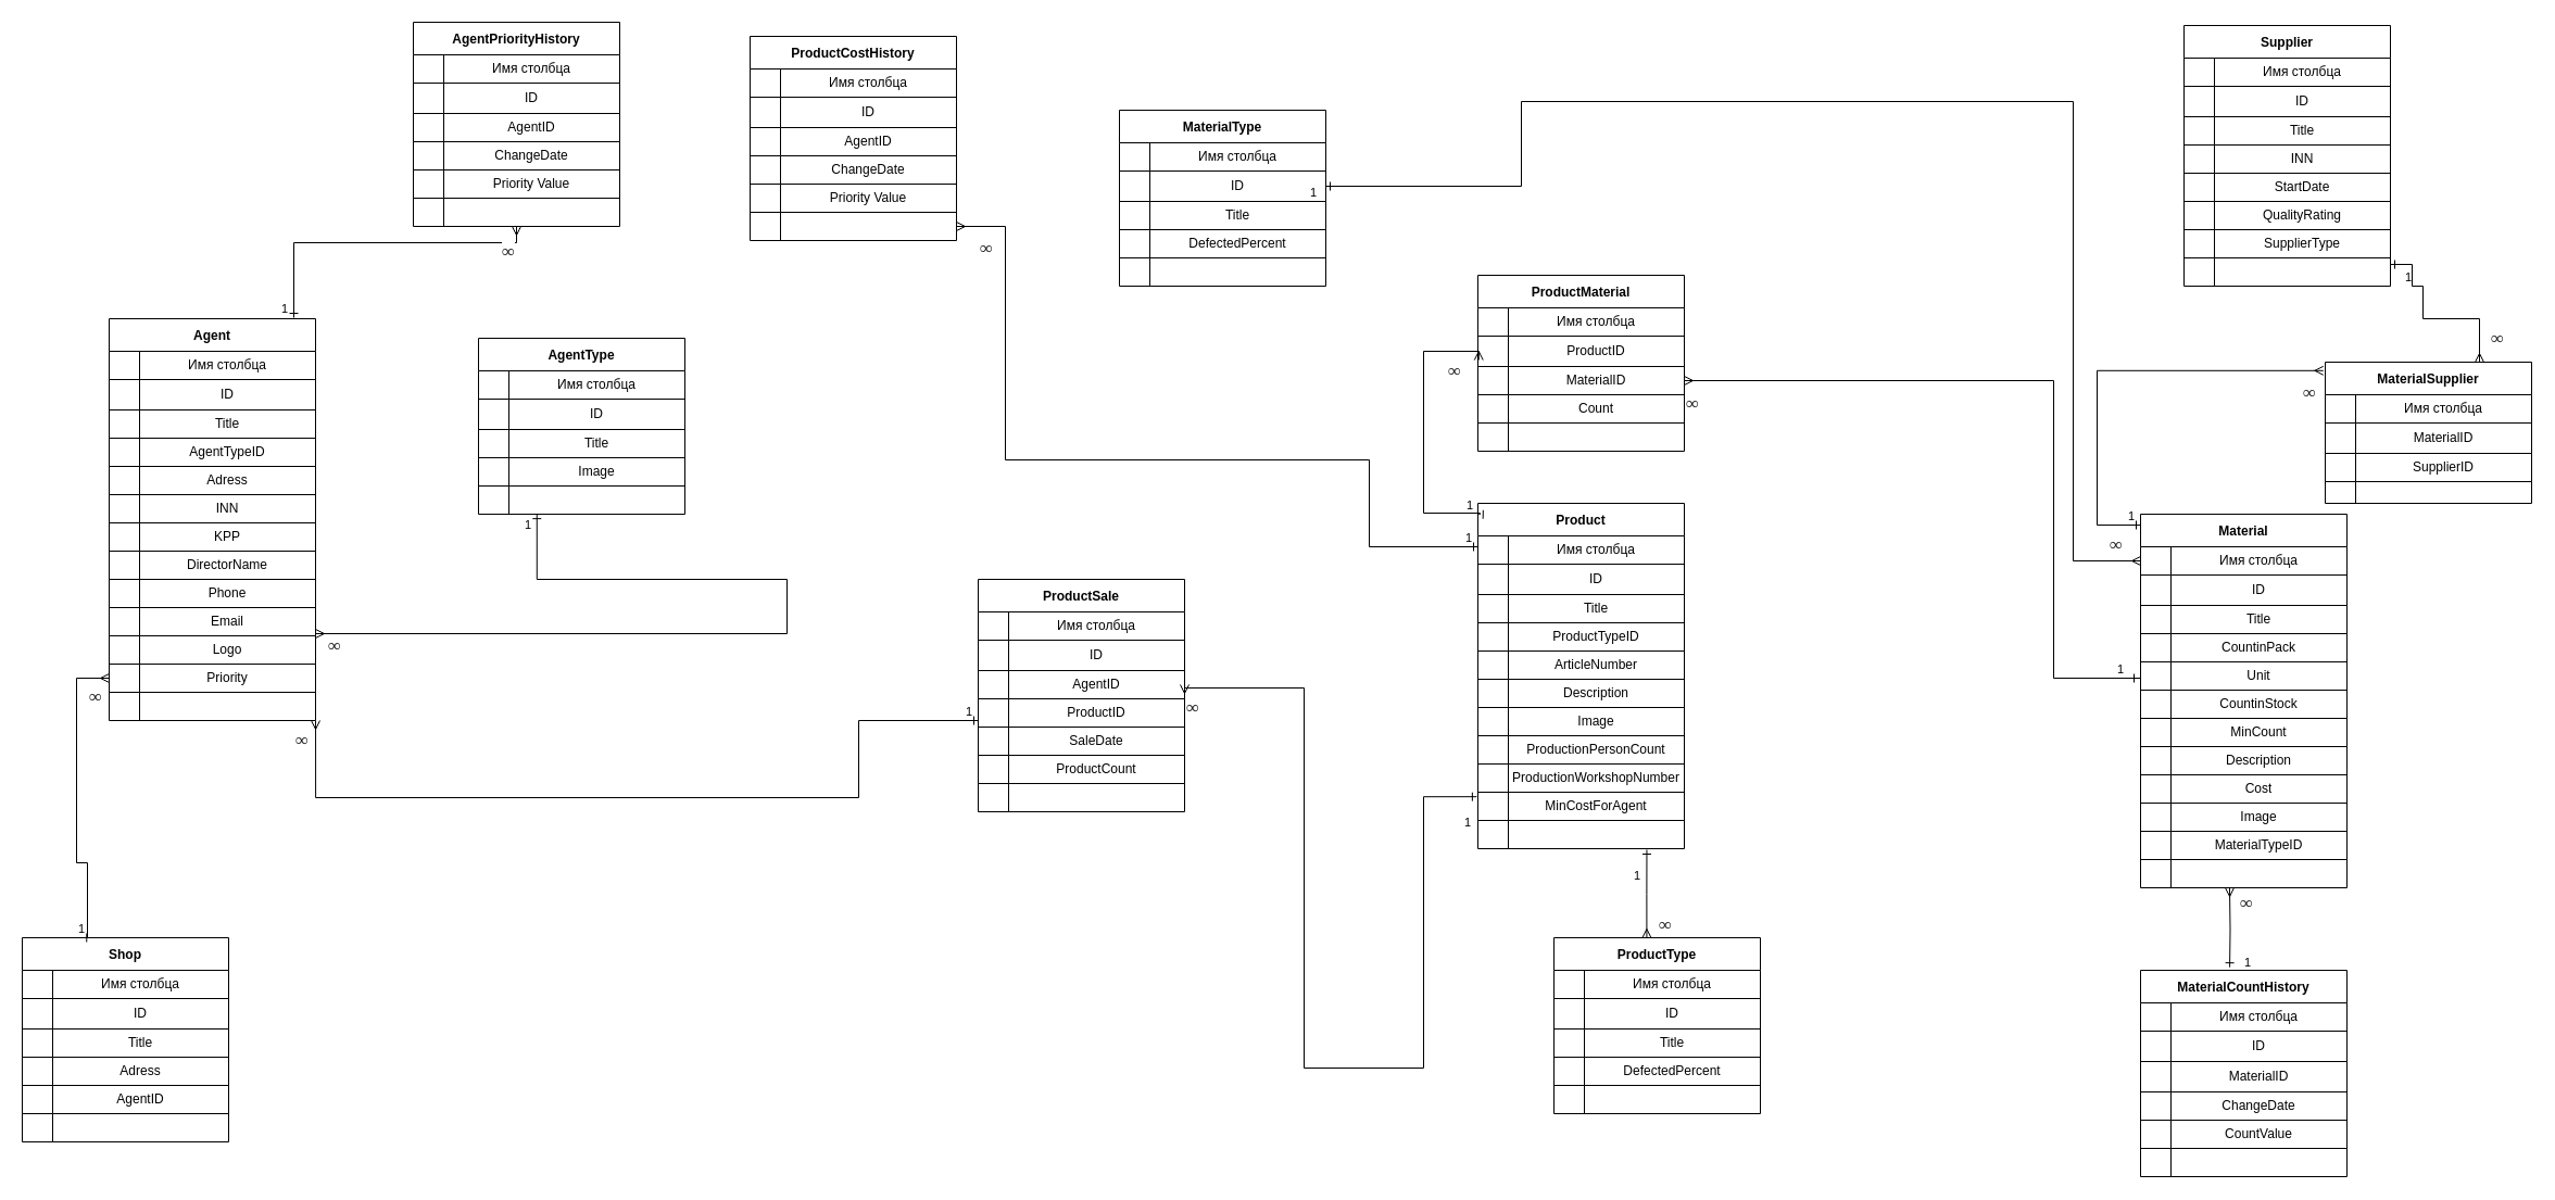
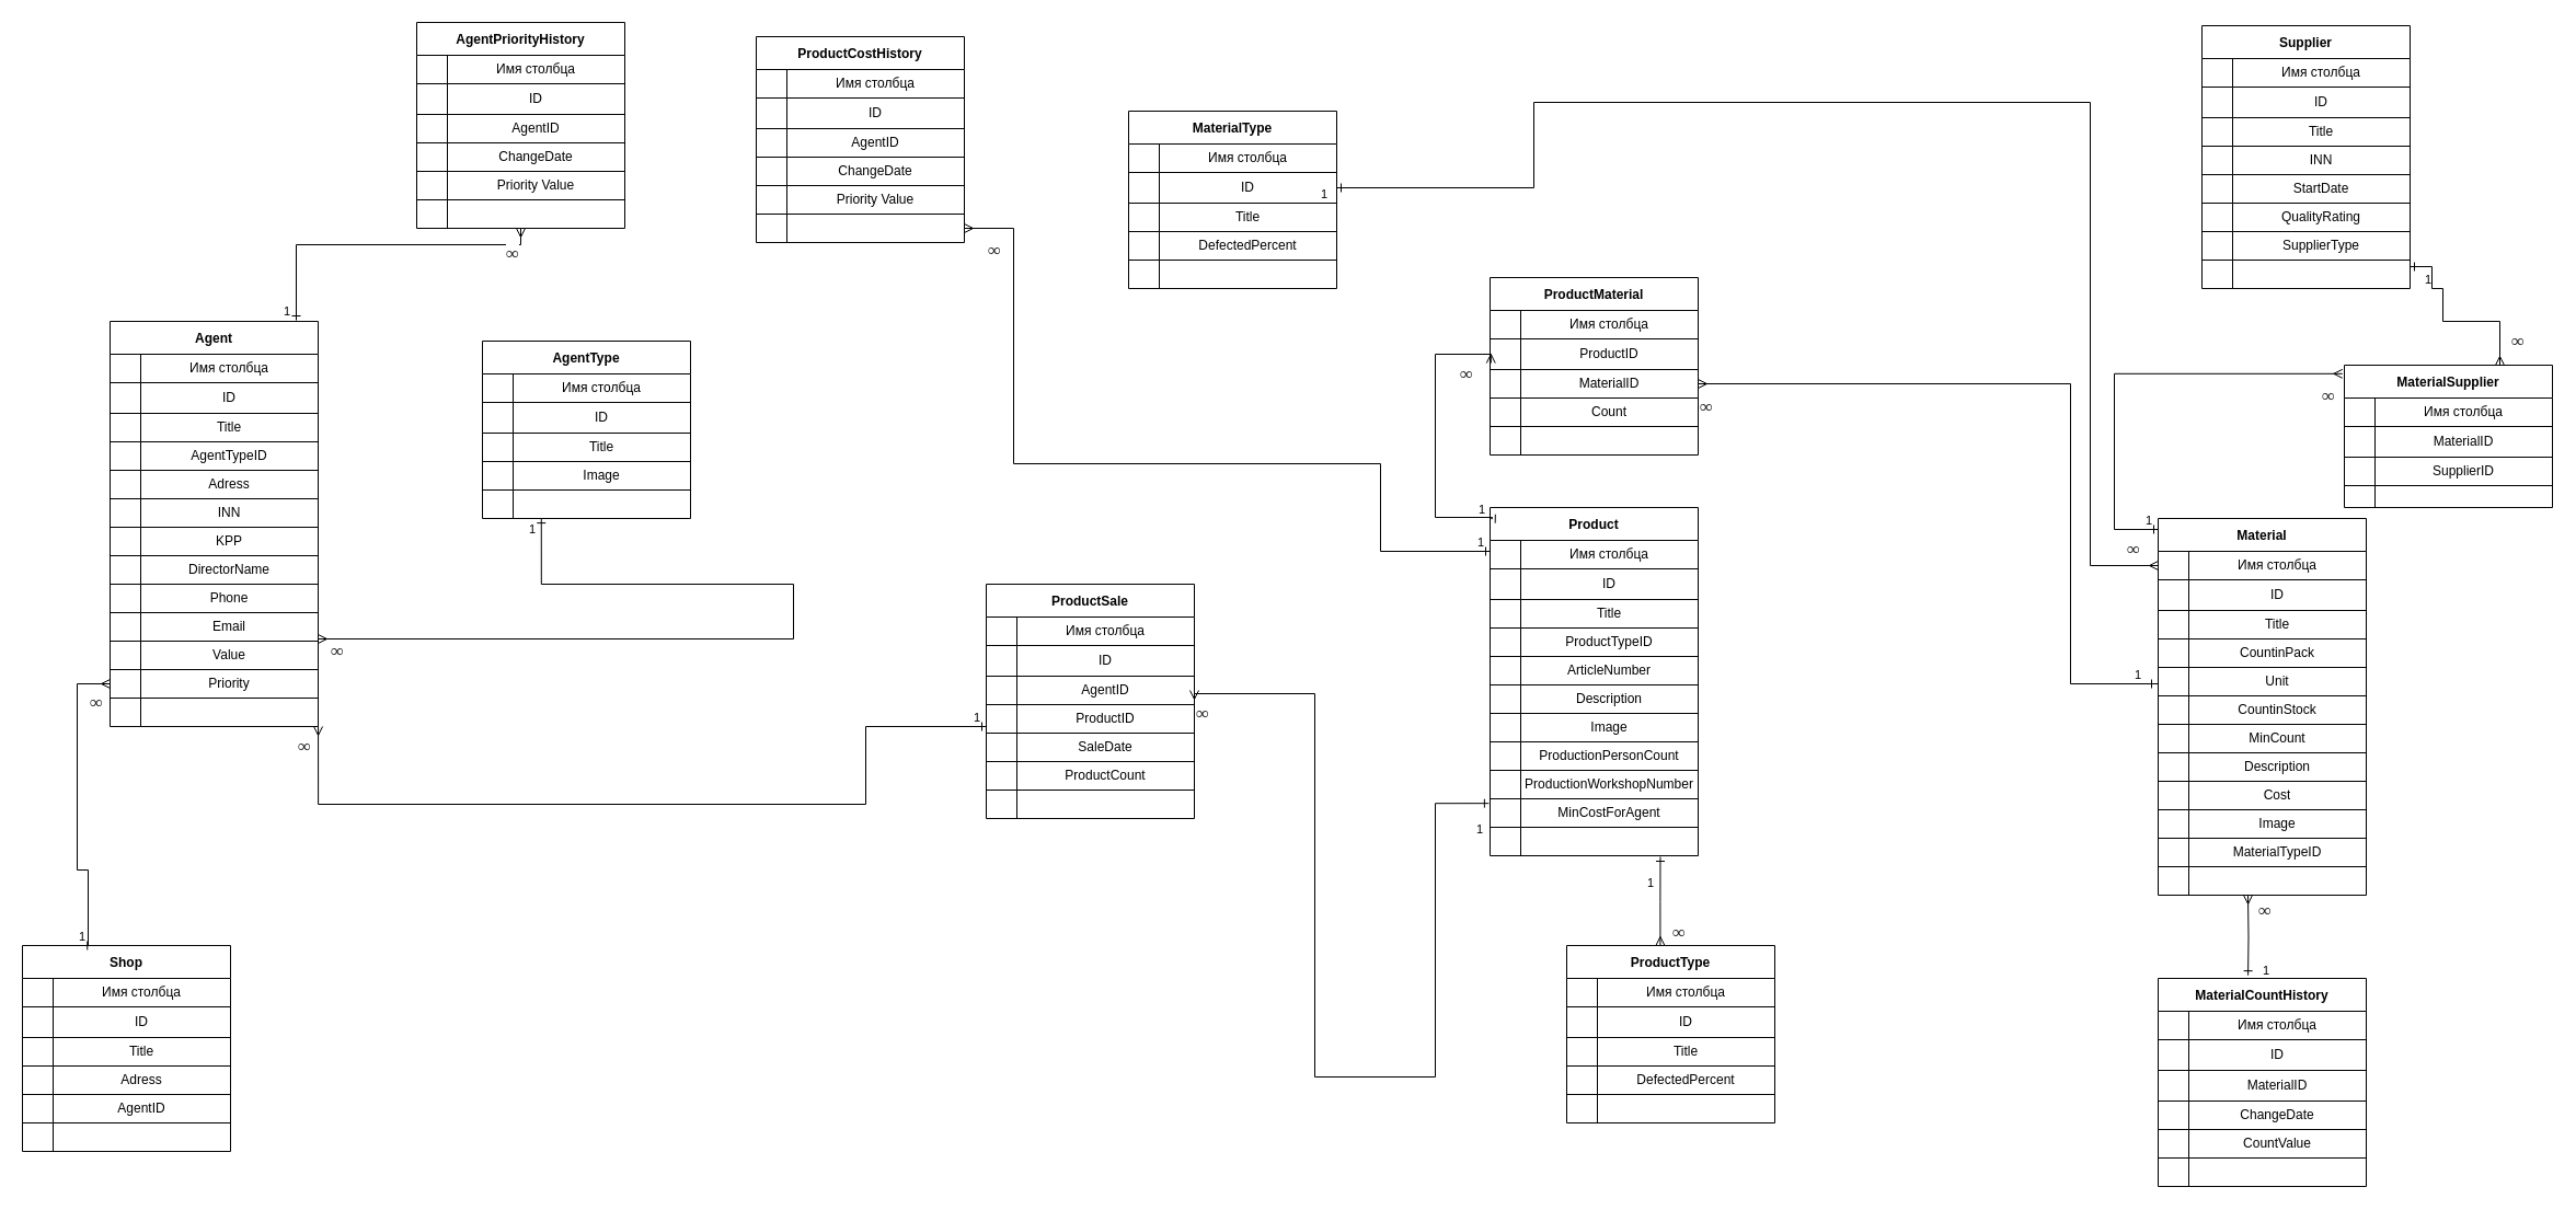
- <mxCell id="89" value="Logo" style="shape=partialRectangle;html=1;whiteSpace=wrap;connectable=0;fillColor=none;top=0;left=0;bottom=0;right=0;overflow=hidden;" parent="87" vertex="1"><mxGeometry x="28" width="162" height="26" as="geometry"><mxRectangle width="162" height="26" as="alternateBounds" /></mxGeometry></mxCell>
+ <mxCell id="89" value="Value" style="shape=partialRectangle;html=1;whiteSpace=wrap;connectable=0;fillColor=none;top=0;left=0;bottom=0;right=0;overflow=hidden;" parent="87" vertex="1"><mxGeometry x="28" width="162" height="26" as="geometry"><mxRectangle width="162" height="26" as="alternateBounds" /></mxGeometry></mxCell>
